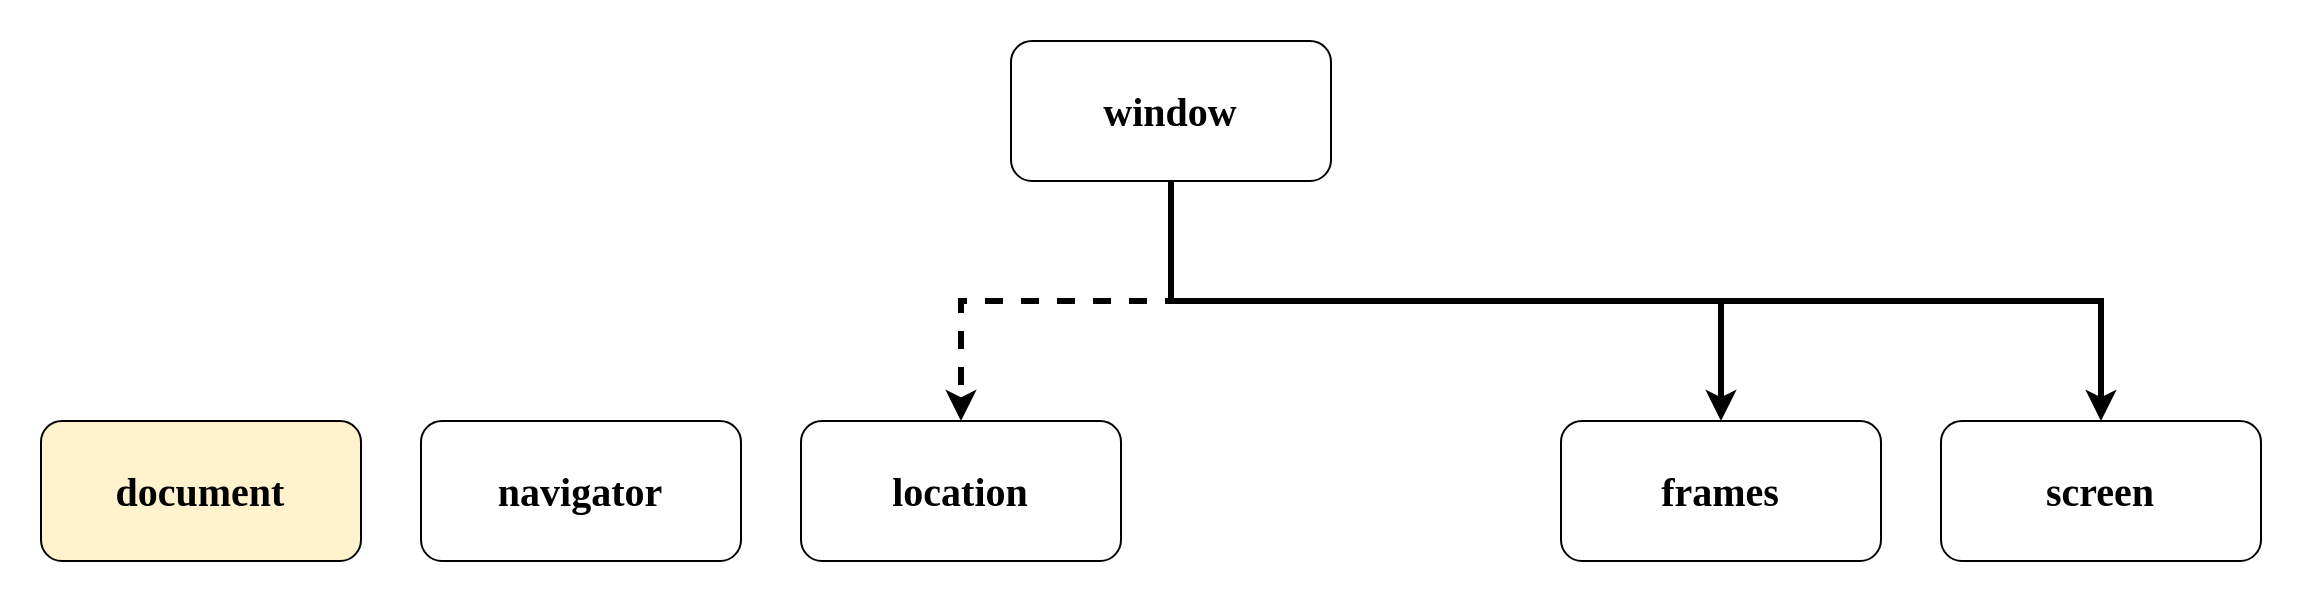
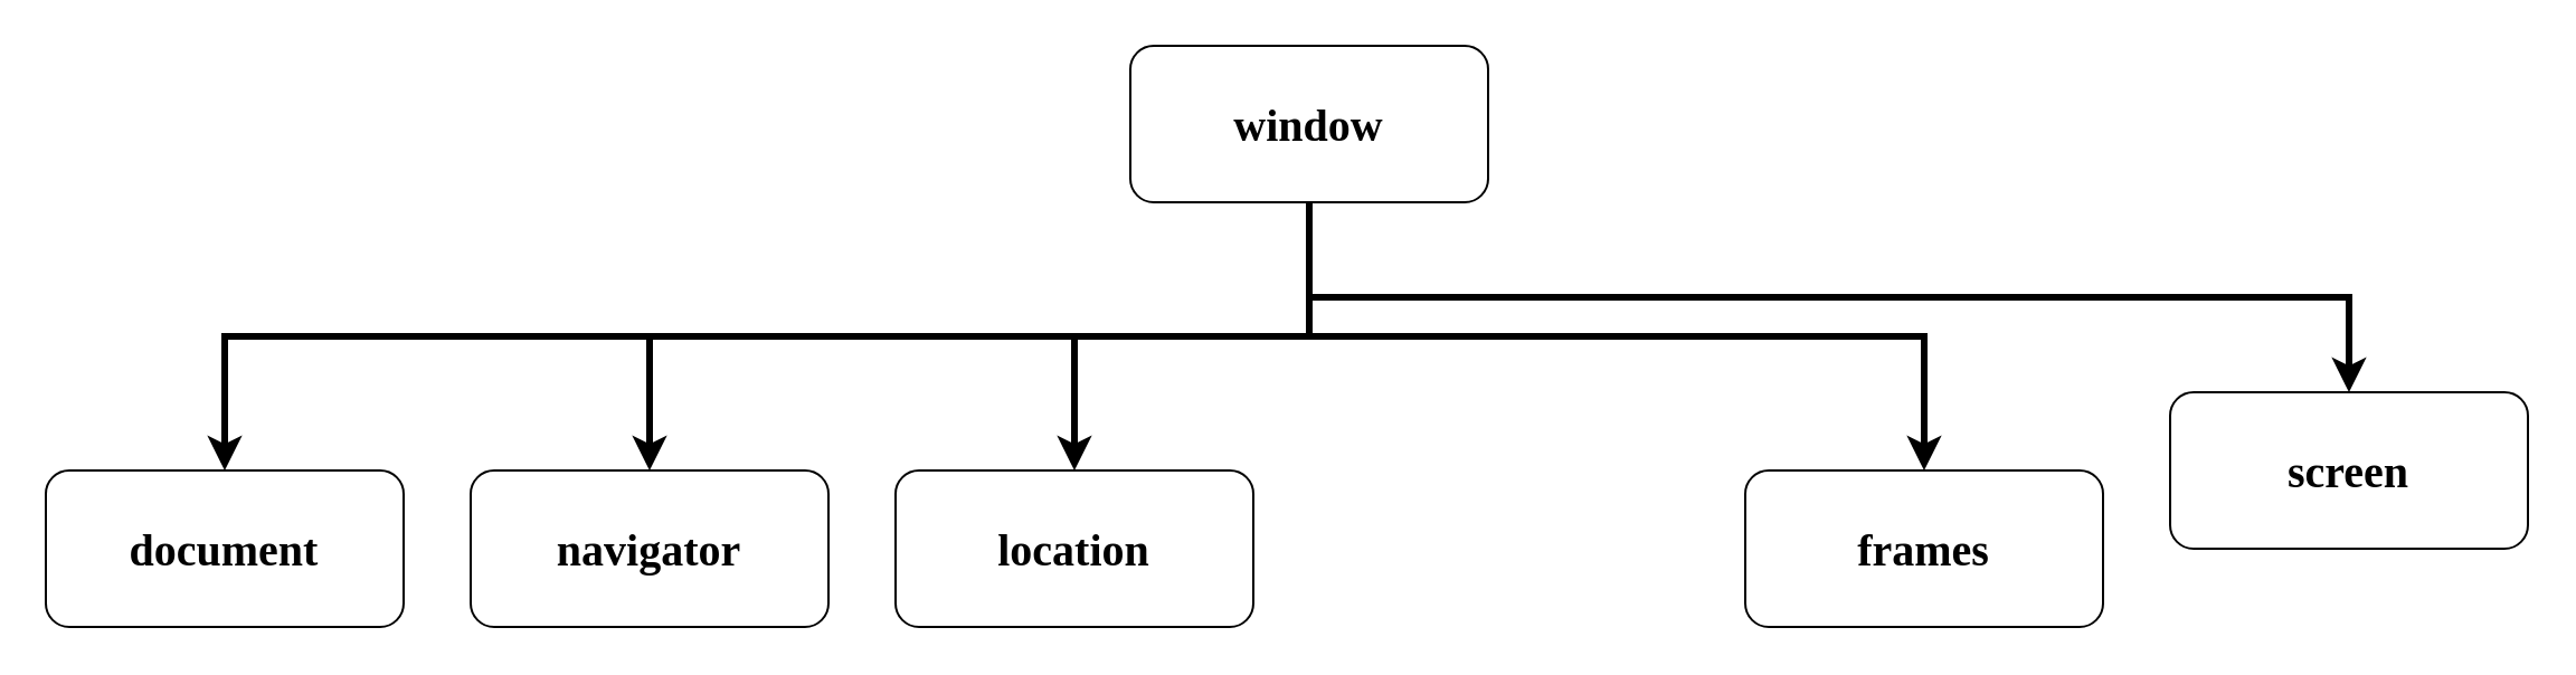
+ <mxCell id="6" style="edgeStyle=orthogonalEdgeStyle;rounded=0;orthogonalLoop=1;jettySize=auto;html=1;exitX=0.5;exitY=1;exitDx=0;exitDy=0;entryX=0.5;entryY=0;entryDx=0;entryDy=0;strokeWidth=3;" edge="1" parent="1" source="7" target="8"><mxGeometry relative="1" as="geometry" /></mxCell>
- <mxCell id="4" style="edgeStyle=orthogonalEdgeStyle;rounded=0;orthogonalLoop=1;jettySize=auto;html=1;exitX=0.5;exitY=1;exitDx=0;exitDy=0;entryX=0.5;entryY=0;entryDx=0;entryDy=0;strokeWidth=3;dashed=1;" edge="1" parent="1" source="7" target="10"><mxGeometry relative="1" as="geometry" /></mxCell>
+ <mxCell id="4" style="edgeStyle=orthogonalEdgeStyle;rounded=0;orthogonalLoop=1;jettySize=auto;html=1;exitX=0.5;exitY=1;exitDx=0;exitDy=0;entryX=0.5;entryY=0;entryDx=0;entryDy=0;strokeWidth=3;" edge="1" parent="1" source="7" target="10"><mxGeometry relative="1" as="geometry" /></mxCell>
+ <mxCell id="5" style="edgeStyle=orthogonalEdgeStyle;rounded=0;orthogonalLoop=1;jettySize=auto;html=1;exitX=0.5;exitY=1;exitDx=0;exitDy=0;entryX=0.5;entryY=0;entryDx=0;entryDy=0;strokeWidth=3;" edge="1" parent="1" source="7" target="9"><mxGeometry relative="1" as="geometry" /></mxCell>
- <mxCell id="8" value="&lt;span style=&quot;font-size: 20px&quot;&gt;document&lt;br&gt;&lt;/span&gt;" style="rounded=1;whiteSpace=wrap;html=1;fontFamily=微軟正黑體;fontSize=24;fontStyle=1;fillColor=#fff2cc;" vertex="1" parent="1"><mxGeometry x="20" y="210" width="160" height="70" as="geometry" /></mxCell>
+ <mxCell id="8" value="&lt;span style=&quot;font-size: 20px&quot;&gt;document&lt;br&gt;&lt;/span&gt;" style="rounded=1;whiteSpace=wrap;html=1;fontFamily=微軟正黑體;fontSize=24;fontStyle=1;" vertex="1" parent="1"><mxGeometry x="20" y="210" width="160" height="70" as="geometry" /></mxCell>
- <mxCell id="12" value="&lt;span style=&quot;font-size: 20px&quot;&gt;screen&lt;br&gt;&lt;/span&gt;" style="rounded=1;whiteSpace=wrap;html=1;fontFamily=微軟正黑體;fontSize=24;fontStyle=1;" vertex="1" parent="1"><mxGeometry x="970" y="210" width="160" height="70" as="geometry" /></mxCell>
+ <mxCell id="12" value="&lt;span style=&quot;font-size: 20px&quot;&gt;screen&lt;br&gt;&lt;/span&gt;" style="rounded=1;whiteSpace=wrap;html=1;fontFamily=微軟正黑體;fontSize=24;fontStyle=1;" vertex="1" parent="1"><mxGeometry x="970" y="175" width="160" height="70" as="geometry" /></mxCell>
